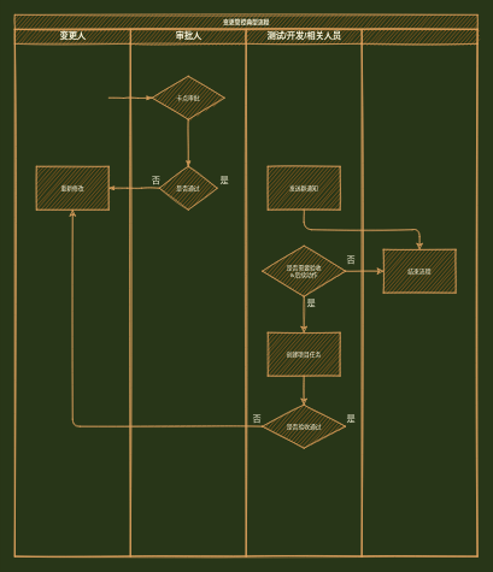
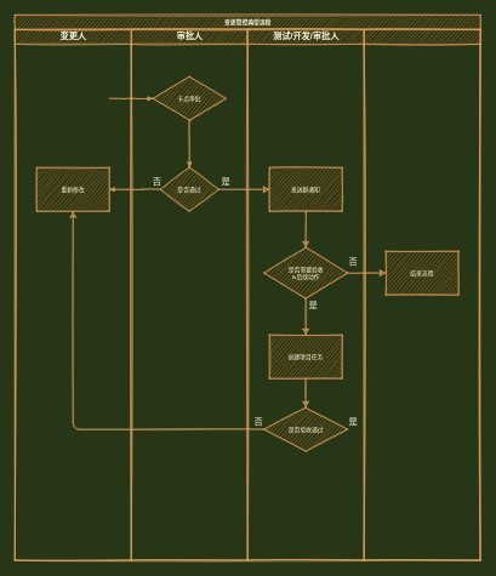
- <mxCell id="12" value="测试/开发/相关人员" style="swimlane;html=1;startSize=20;sketch=1;fillColor=#BC6C25;strokeColor=#DDA15E;fontColor=#FEFAE0;" parent="2" vertex="1"><mxGeometry x="320" y="20" width="160" height="730" as="geometry" /></mxCell>
+ <mxCell id="12" value="测试/开发/审批人" style="swimlane;html=1;startSize=20;sketch=1;fillColor=#BC6C25;strokeColor=#DDA15E;fontColor=#FEFAE0;" parent="2" vertex="1"><mxGeometry x="320" y="20" width="160" height="730" as="geometry" /></mxCell>
+ <mxCell id="27" style="edgeStyle=orthogonalEdgeStyle;orthogonalLoop=1;jettySize=auto;html=1;exitX=1;exitY=0.5;exitDx=0;exitDy=0;entryX=0;entryY=0.5;entryDx=0;entryDy=0;entryPerimeter=0;sketch=1;strokeColor=#DDA15E;fontColor=#FEFAE0;labelBackgroundColor=#283618;" edge="1" parent="2" source="9" target="14"><mxGeometry relative="1" as="geometry"><mxPoint x="350" y="230" as="targetPoint" /></mxGeometry></mxCell>
- <mxCell id="13" style="edgeStyle=orthogonalEdgeStyle;orthogonalLoop=1;jettySize=auto;html=1;exitX=0.5;exitY=1;exitDx=0;exitDy=0;sketch=1;strokeColor=#DDA15E;fontColor=#FEFAE0;labelBackgroundColor=#283618;" edge="1" parent="12" source="14" target="25"><mxGeometry relative="1" as="geometry" /></mxCell>
+ <mxCell id="13" style="edgeStyle=orthogonalEdgeStyle;orthogonalLoop=1;jettySize=auto;html=1;exitX=0.5;exitY=1;exitDx=0;exitDy=0;entryX=0.5;entryY=0;entryDx=0;entryDy=0;sketch=1;strokeColor=#DDA15E;fontColor=#FEFAE0;labelBackgroundColor=#283618;" edge="1" parent="12" source="14" target="18"><mxGeometry relative="1" as="geometry" /></mxCell>
